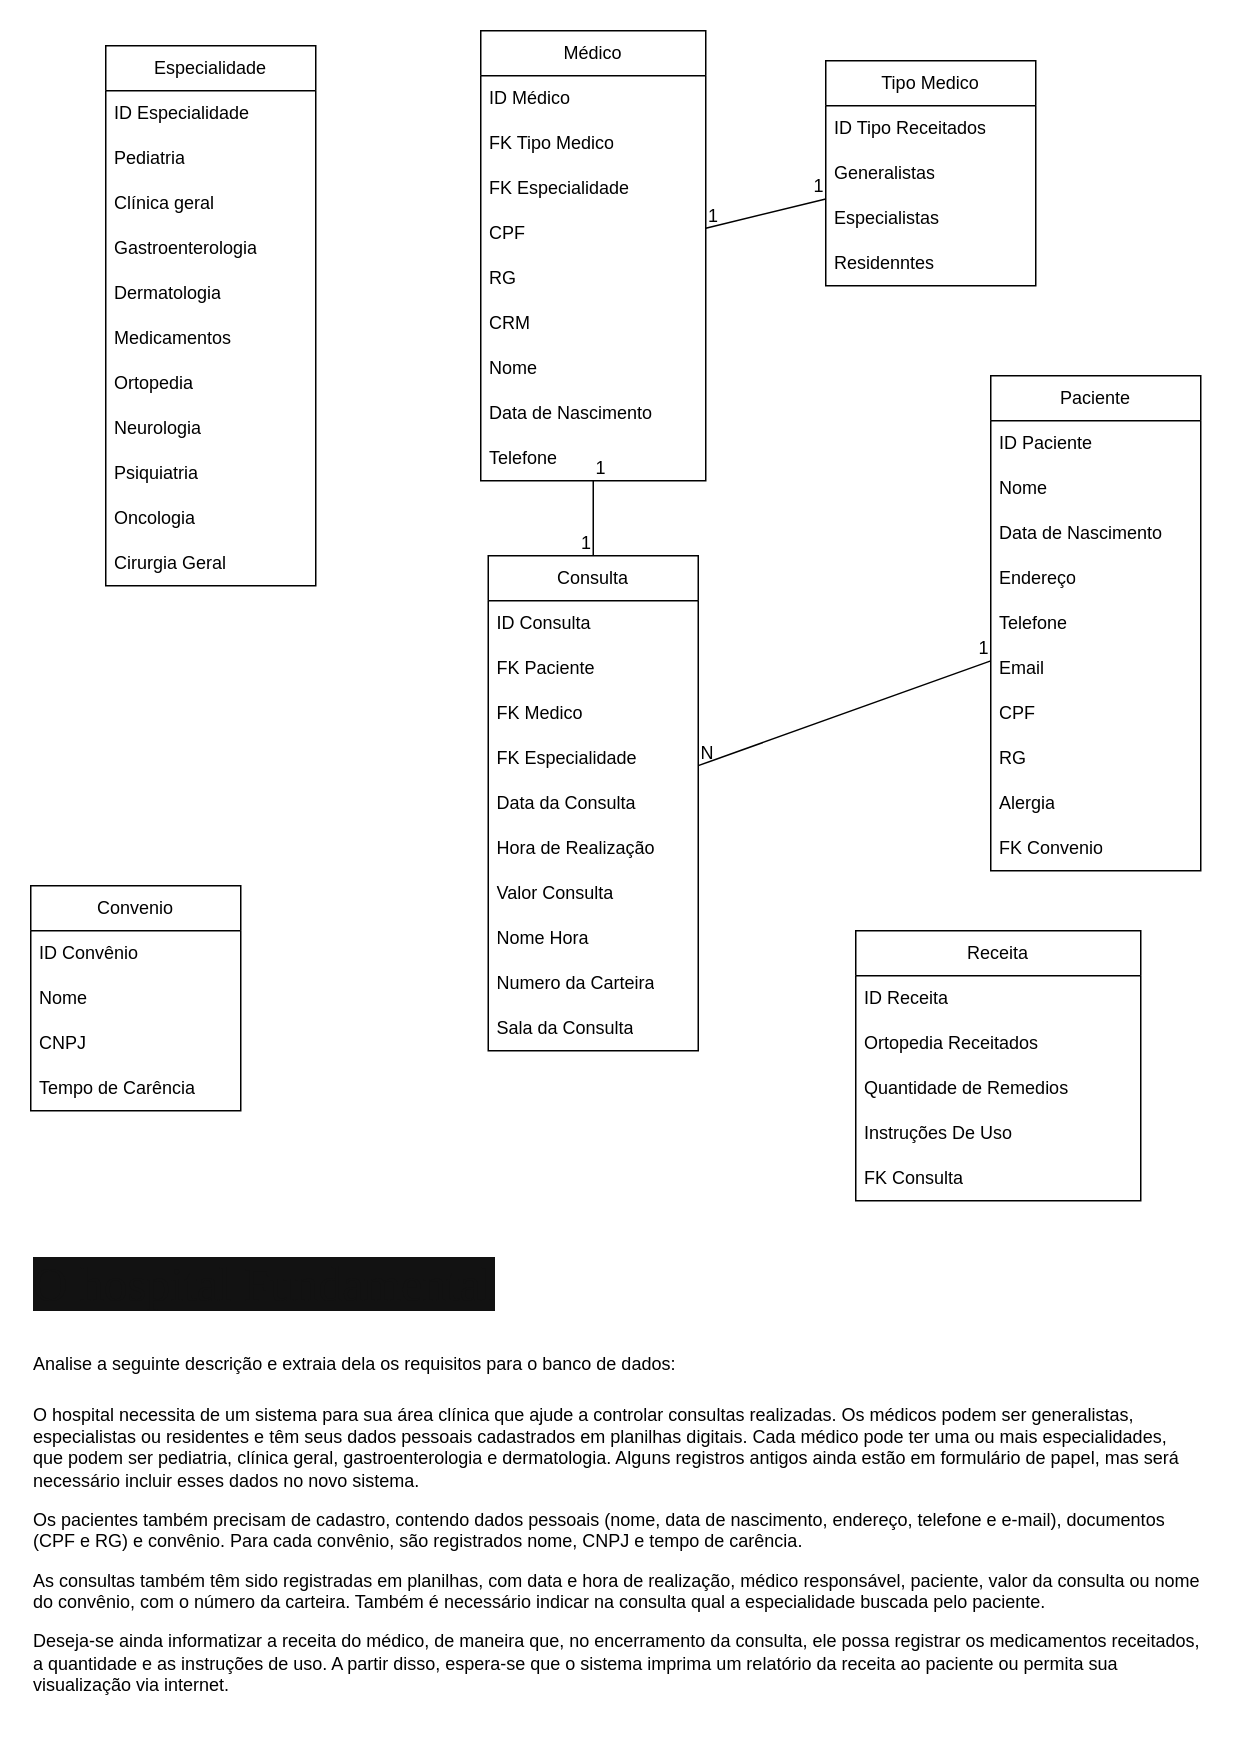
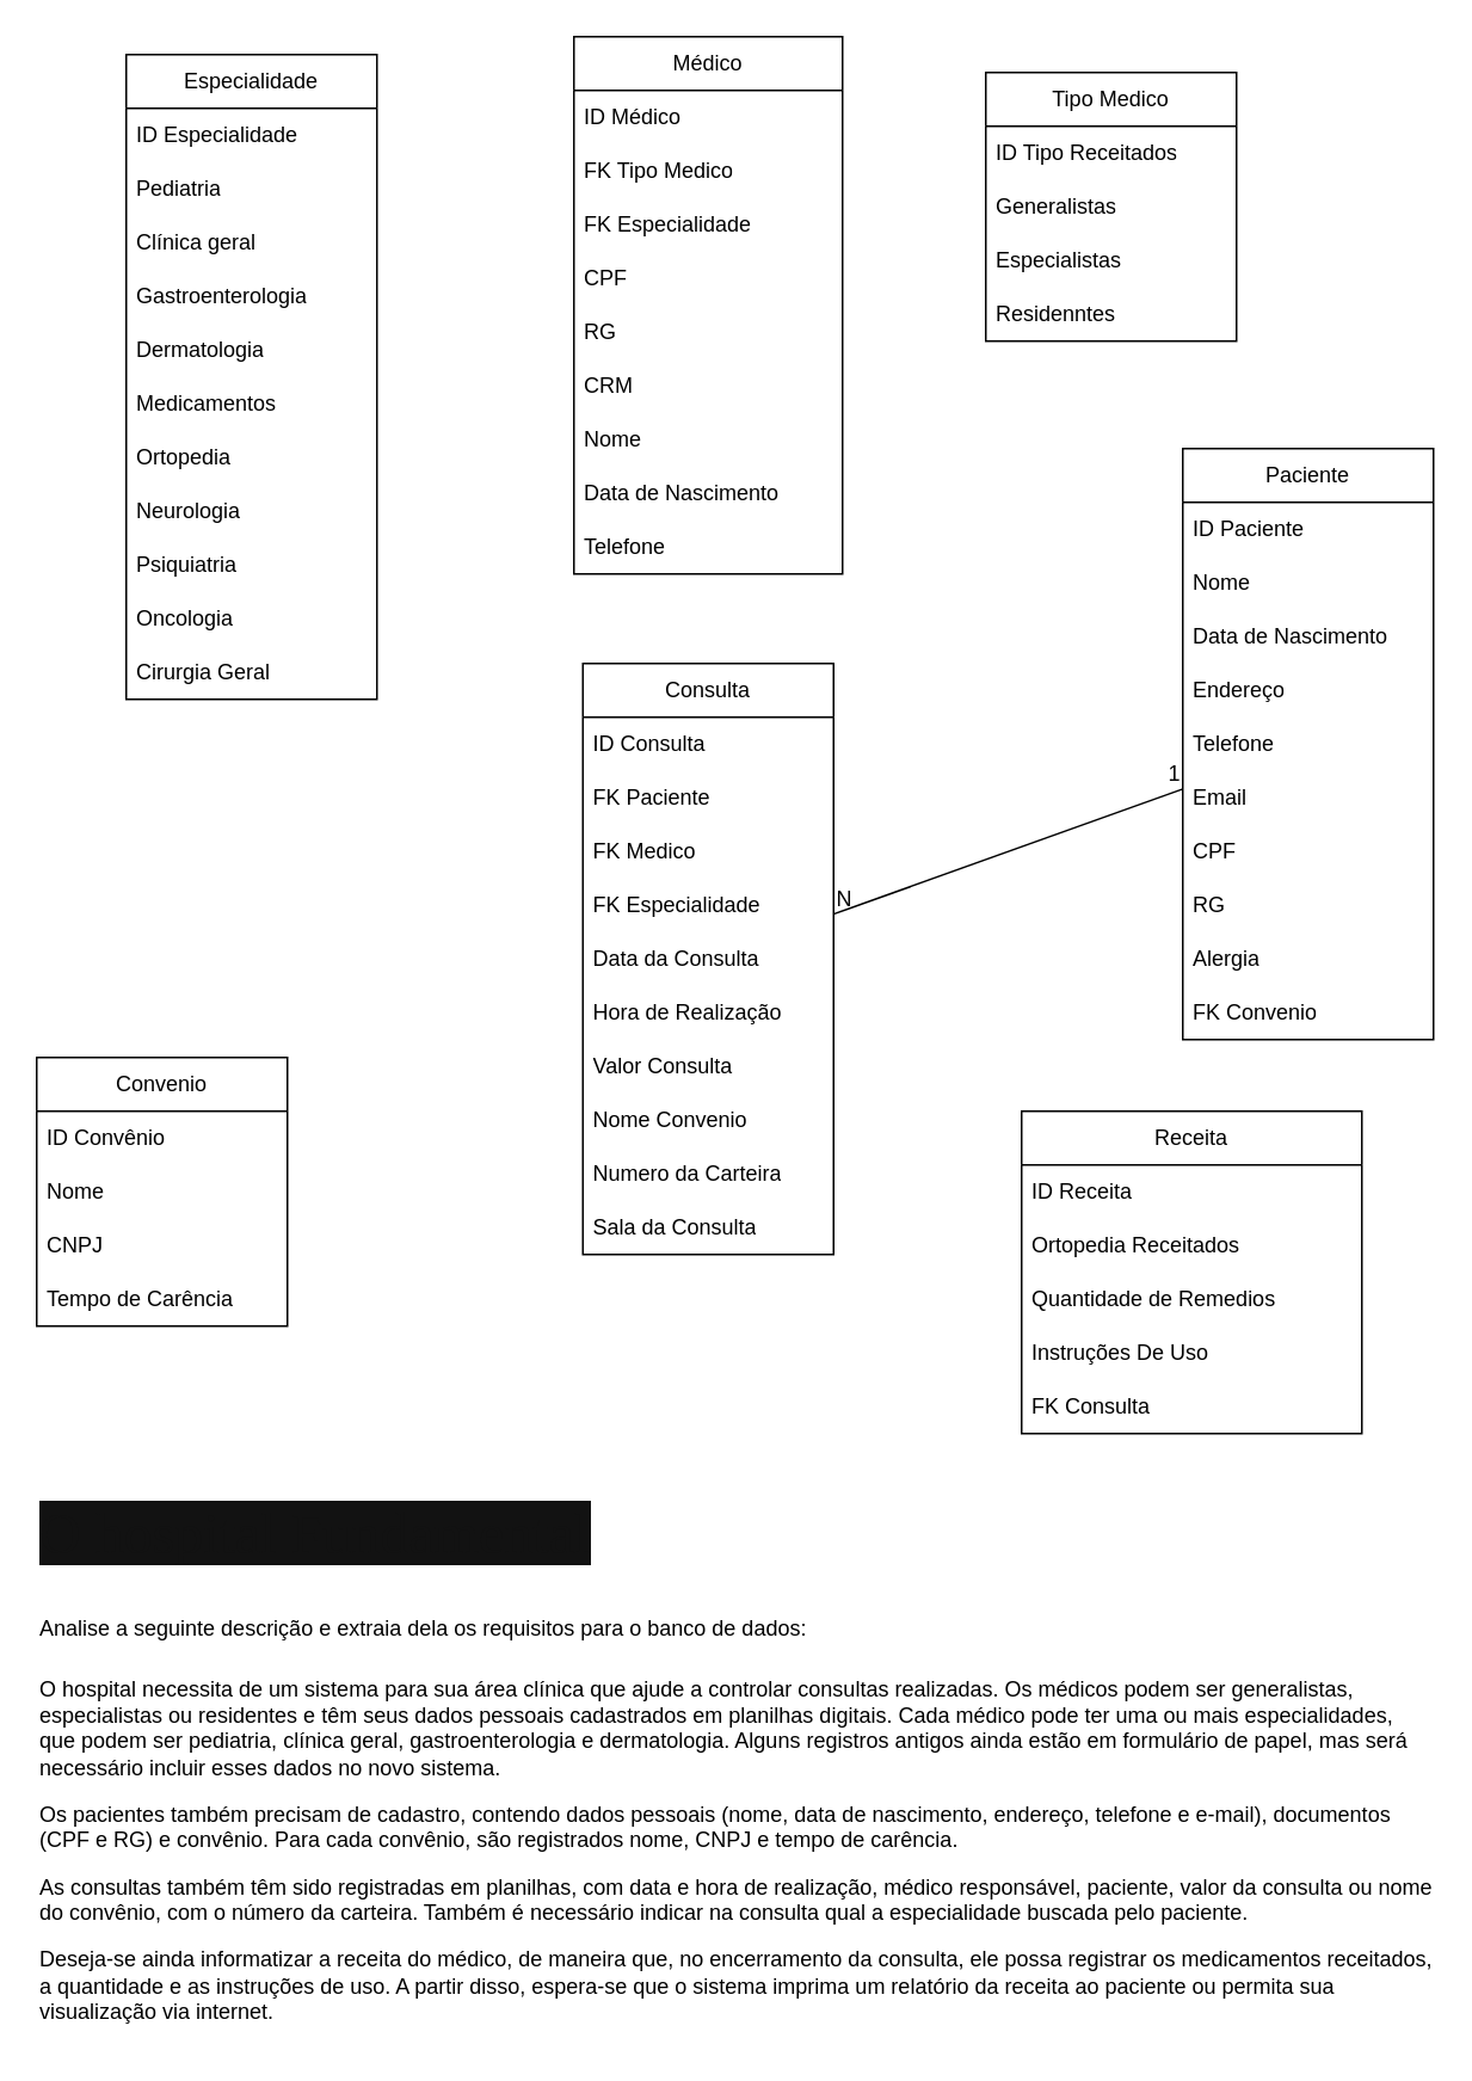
- <mxCell id="63" value="" style="endArrow=none;html=1;rounded=0;" edge="1" parent="1" source="2" target="57"><mxGeometry relative="1" as="geometry"><mxPoint x="330" y="390" as="sourcePoint" /><mxPoint x="490" y="390" as="targetPoint" /></mxGeometry></mxCell>
- <mxCell id="64" value="1" style="resizable=0;html=1;whiteSpace=wrap;align=left;verticalAlign=bottom;" connectable="0" vertex="1" parent="63"><mxGeometry x="-1" relative="1" as="geometry" /></mxCell>
- <mxCell id="65" value="1" style="resizable=0;html=1;whiteSpace=wrap;align=right;verticalAlign=bottom;" connectable="0" vertex="1" parent="63"><mxGeometry x="1" relative="1" as="geometry" /></mxCell>
- <mxCell id="69" value="" style="endArrow=none;html=1;rounded=0;" edge="1" parent="1" source="2" target="40"><mxGeometry relative="1" as="geometry"><mxPoint x="330" y="340" as="sourcePoint" /><mxPoint x="490" y="340" as="targetPoint" /></mxGeometry></mxCell>
- <mxCell id="70" value="1" style="resizable=0;html=1;whiteSpace=wrap;align=left;verticalAlign=bottom;" connectable="0" vertex="1" parent="69"><mxGeometry x="-1" relative="1" as="geometry" /></mxCell>
- <mxCell id="71" value="1" style="resizable=0;html=1;whiteSpace=wrap;align=right;verticalAlign=bottom;" connectable="0" vertex="1" parent="69"><mxGeometry x="1" relative="1" as="geometry" /></mxCell>
- <mxCell id="48" value="Nome Hora&amp;nbsp;" style="text;strokeColor=none;fillColor=none;align=left;verticalAlign=middle;spacingLeft=4;spacingRight=4;overflow=hidden;points=[[0,0.5],[1,0.5]];portConstraint=eastwest;rotatable=0;whiteSpace=wrap;html=1;" parent="40" vertex="1"><mxGeometry y="240" width="140" height="30" as="geometry" /></mxCell>
+ <mxCell id="48" value="Nome Convenio&amp;nbsp;" style="text;strokeColor=none;fillColor=none;align=left;verticalAlign=middle;spacingLeft=4;spacingRight=4;overflow=hidden;points=[[0,0.5],[1,0.5]];portConstraint=eastwest;rotatable=0;whiteSpace=wrap;html=1;" parent="40" vertex="1"><mxGeometry y="240" width="140" height="30" as="geometry" /></mxCell>
